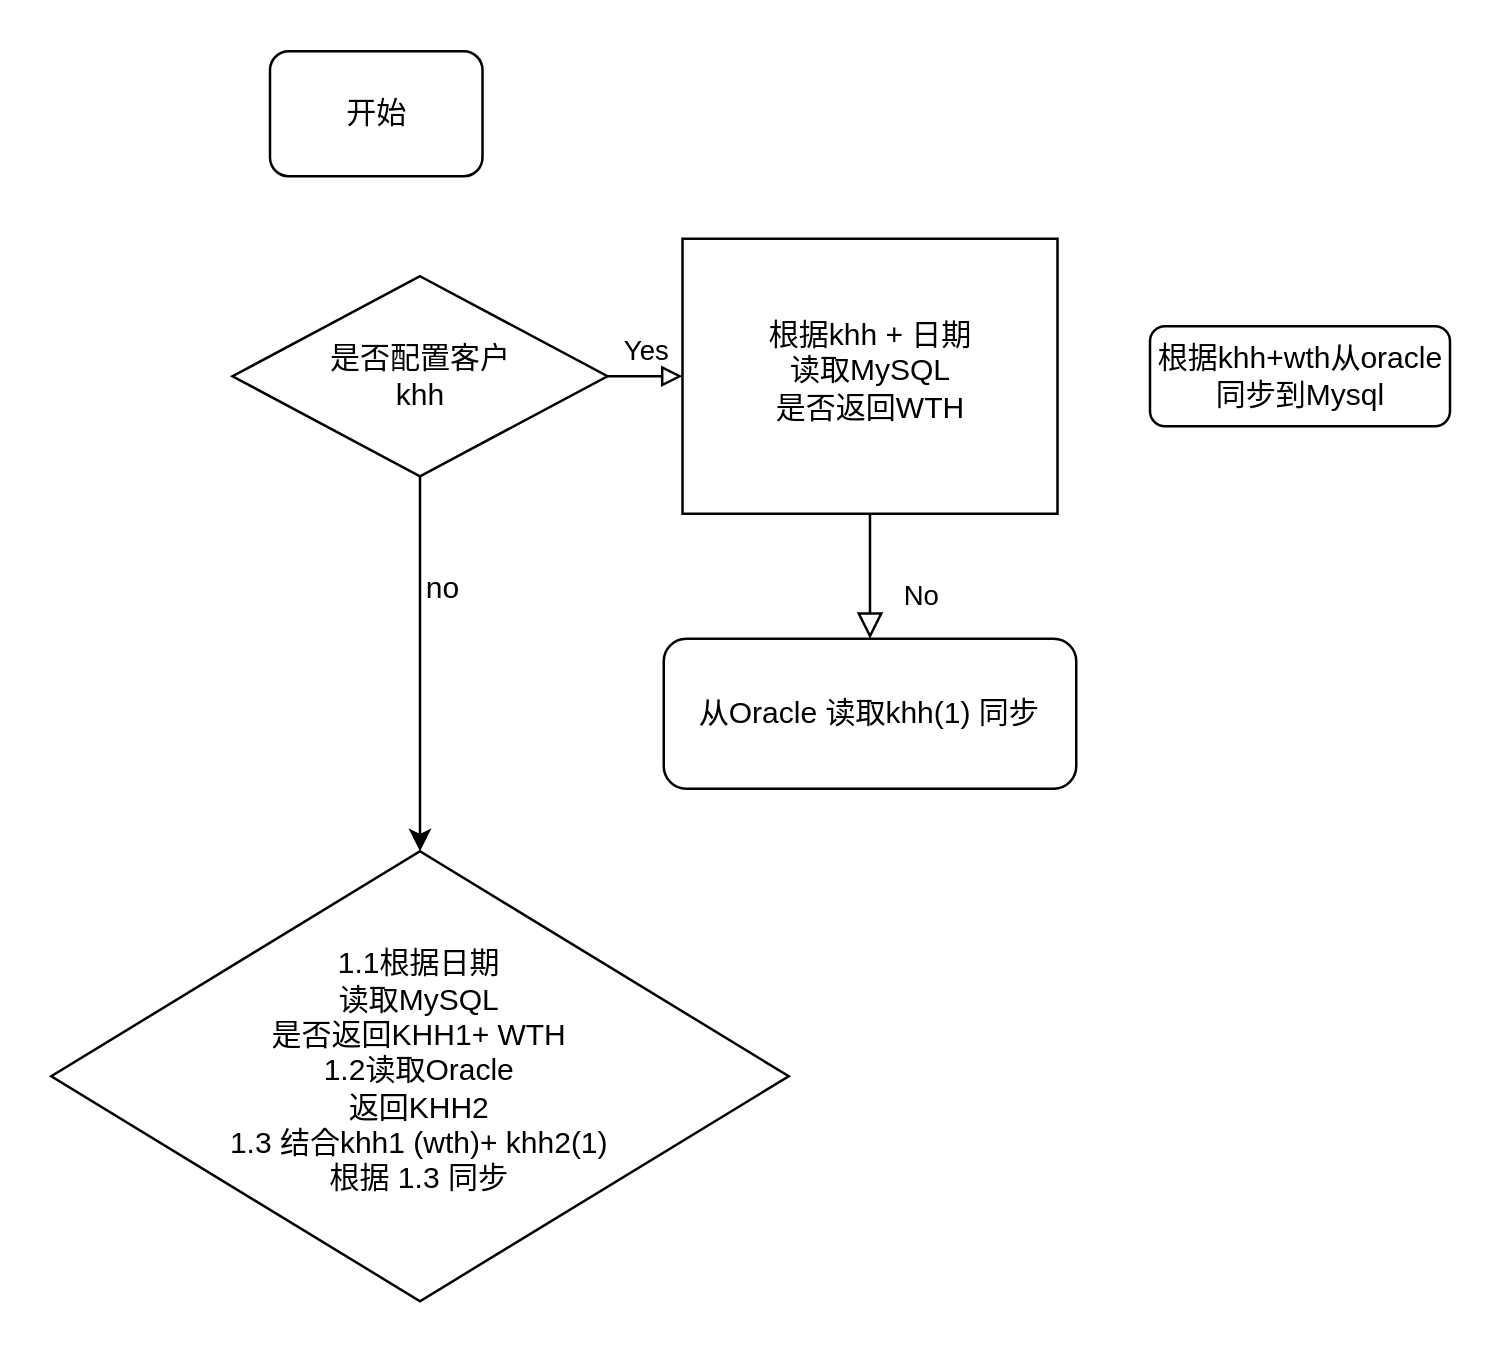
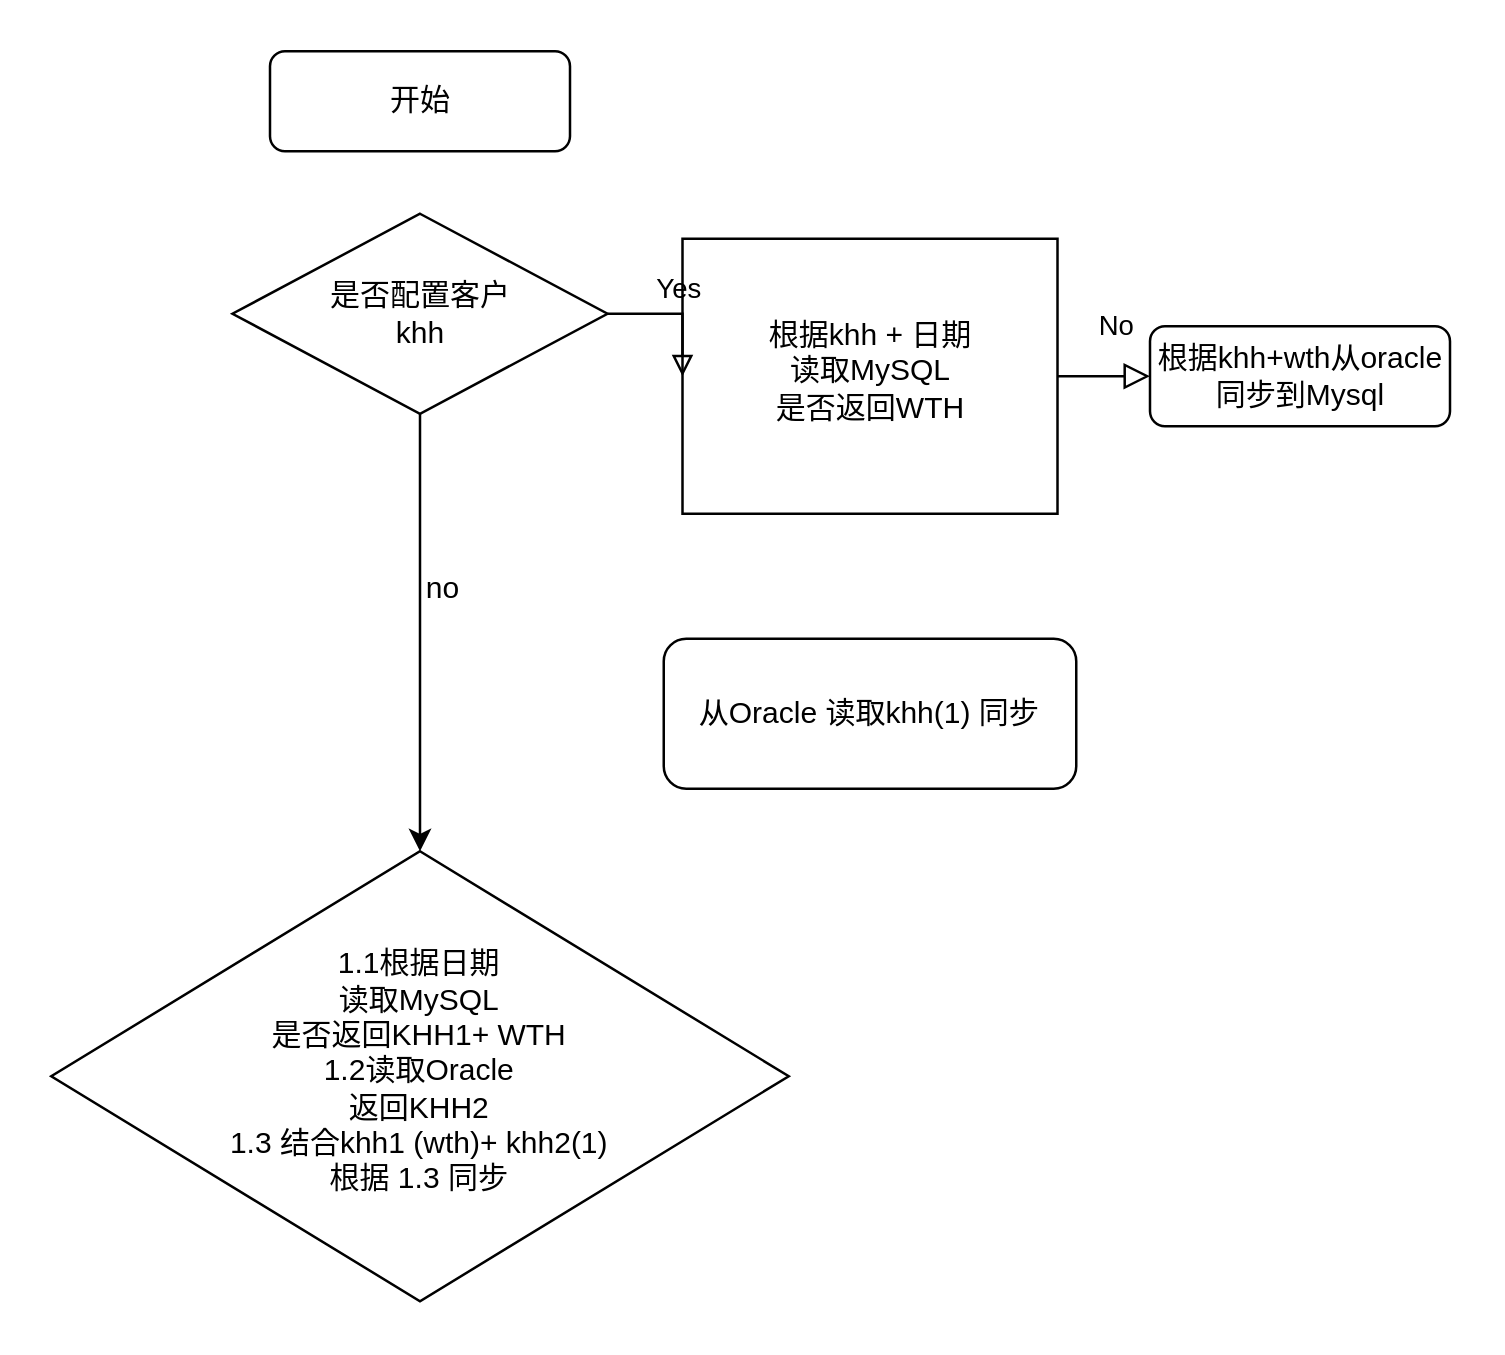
- <mxCell id="2" value="&lt;div&gt;开始&lt;/div&gt;" style="rounded=1;whiteSpace=wrap;html=1;" parent="1" vertex="1"><mxGeometry x="107.5" y="20" width="85" height="50" as="geometry" /></mxCell>
+ <mxCell id="2" value="&lt;div&gt;开始&lt;/div&gt;" style="rounded=1;whiteSpace=wrap;html=1;" parent="1" vertex="1"><mxGeometry x="107.5" y="20" width="120" height="40" as="geometry" /></mxCell>
- <mxCell id="4" value="&lt;div&gt;是否配置客户&lt;/div&gt;khh" style="rhombus;whiteSpace=wrap;html=1;" parent="1" vertex="1"><mxGeometry x="92.5" y="110" width="150" height="80" as="geometry" /></mxCell>
+ <mxCell id="4" value="&lt;div&gt;是否配置客户&lt;/div&gt;khh" style="rhombus;whiteSpace=wrap;html=1;" parent="1" vertex="1"><mxGeometry x="92.5" y="85" width="150" height="80" as="geometry" /></mxCell>
- <mxCell id="5" value="No" style="rounded=0;html=1;jettySize=auto;orthogonalLoop=1;fontSize=11;endArrow=block;endFill=0;endSize=8;strokeWidth=1;shadow=0;labelBackgroundColor=none;edgeStyle=orthogonalEdgeStyle;" parent="1" source="6" target="7" edge="1"><mxGeometry x="0.333" y="20" relative="1" as="geometry"><mxPoint as="offset" /></mxGeometry></mxCell>
+ <mxCell id="5" value="No" style="rounded=0;html=1;jettySize=auto;orthogonalLoop=1;fontSize=11;endArrow=block;endFill=0;endSize=8;strokeWidth=1;shadow=0;labelBackgroundColor=none;edgeStyle=orthogonalEdgeStyle;" parent="1" source="6" target="8" edge="1"><mxGeometry x="0.333" y="20" relative="1" as="geometry"><mxPoint as="offset" /></mxGeometry></mxCell>
